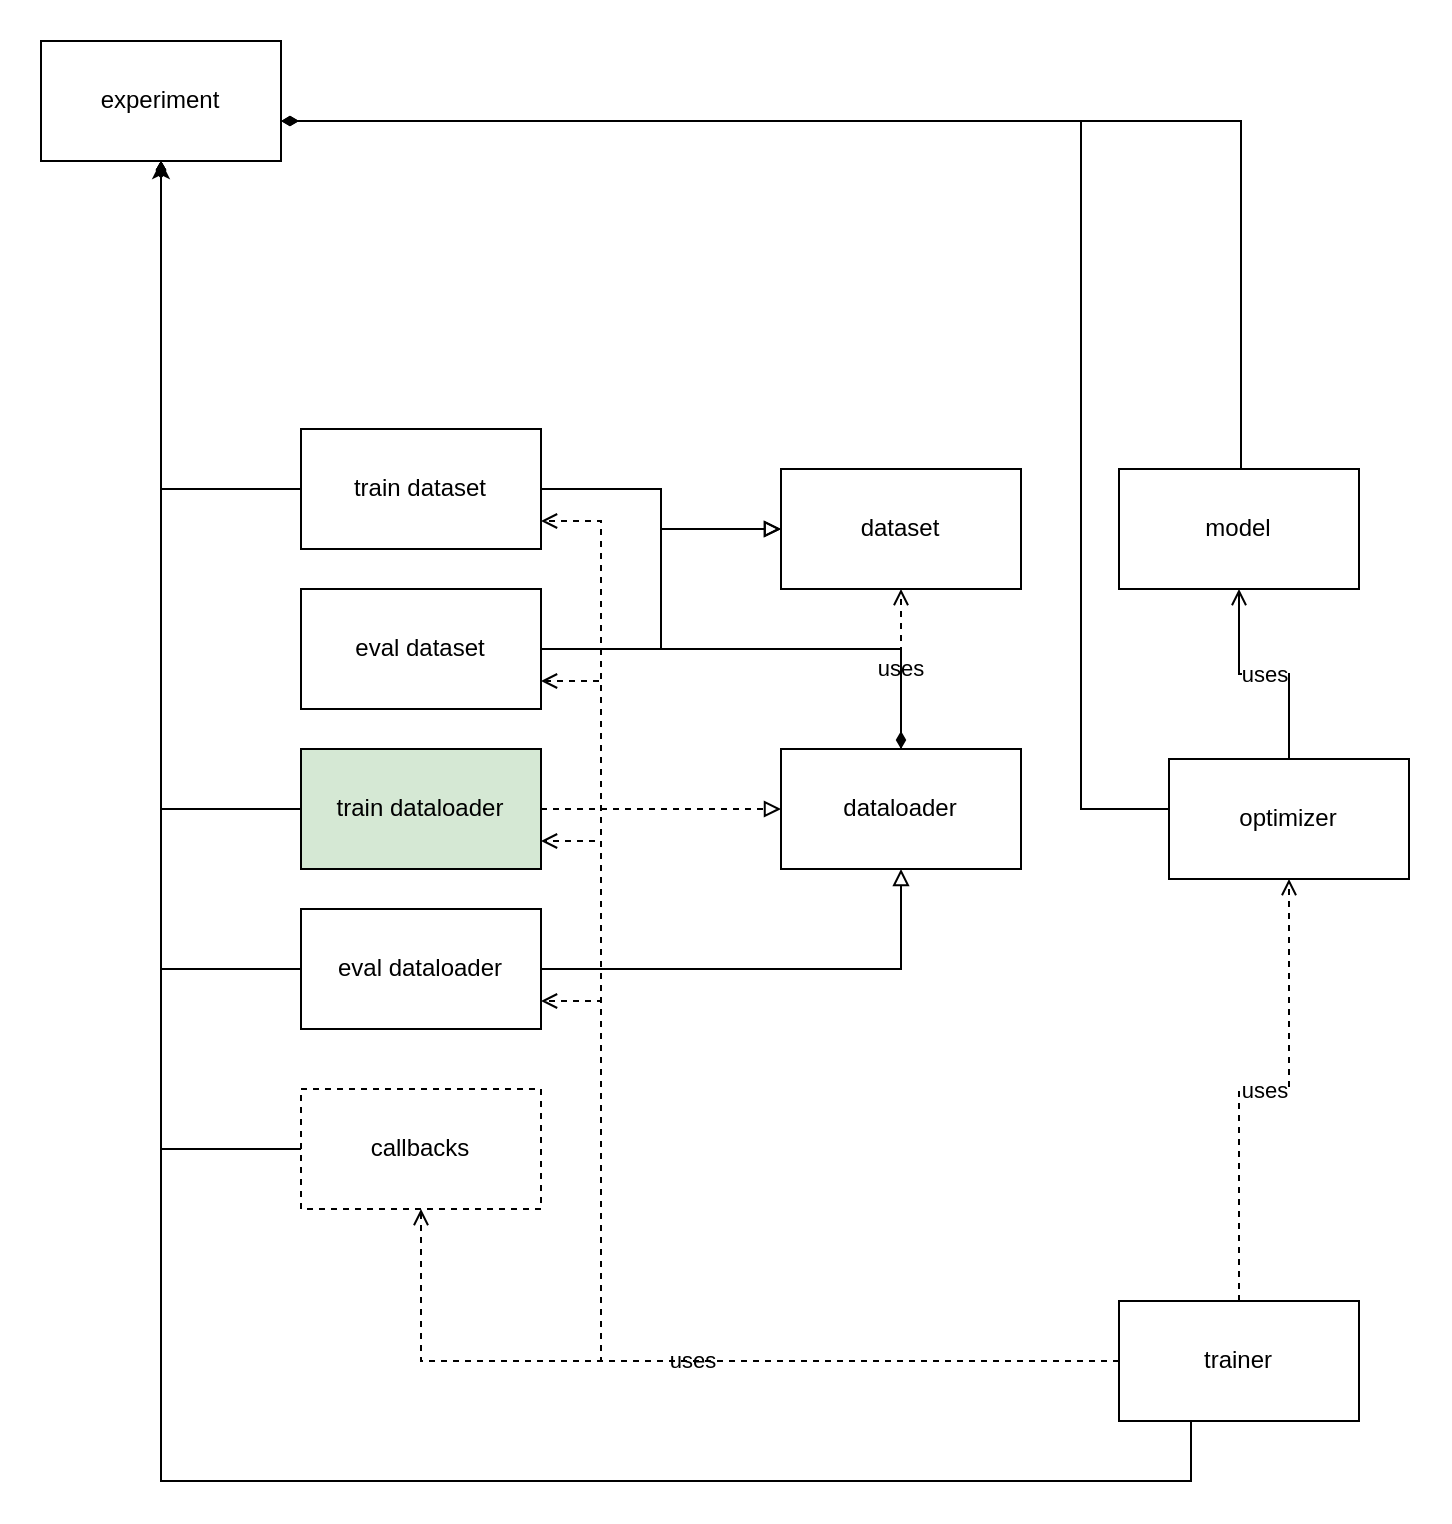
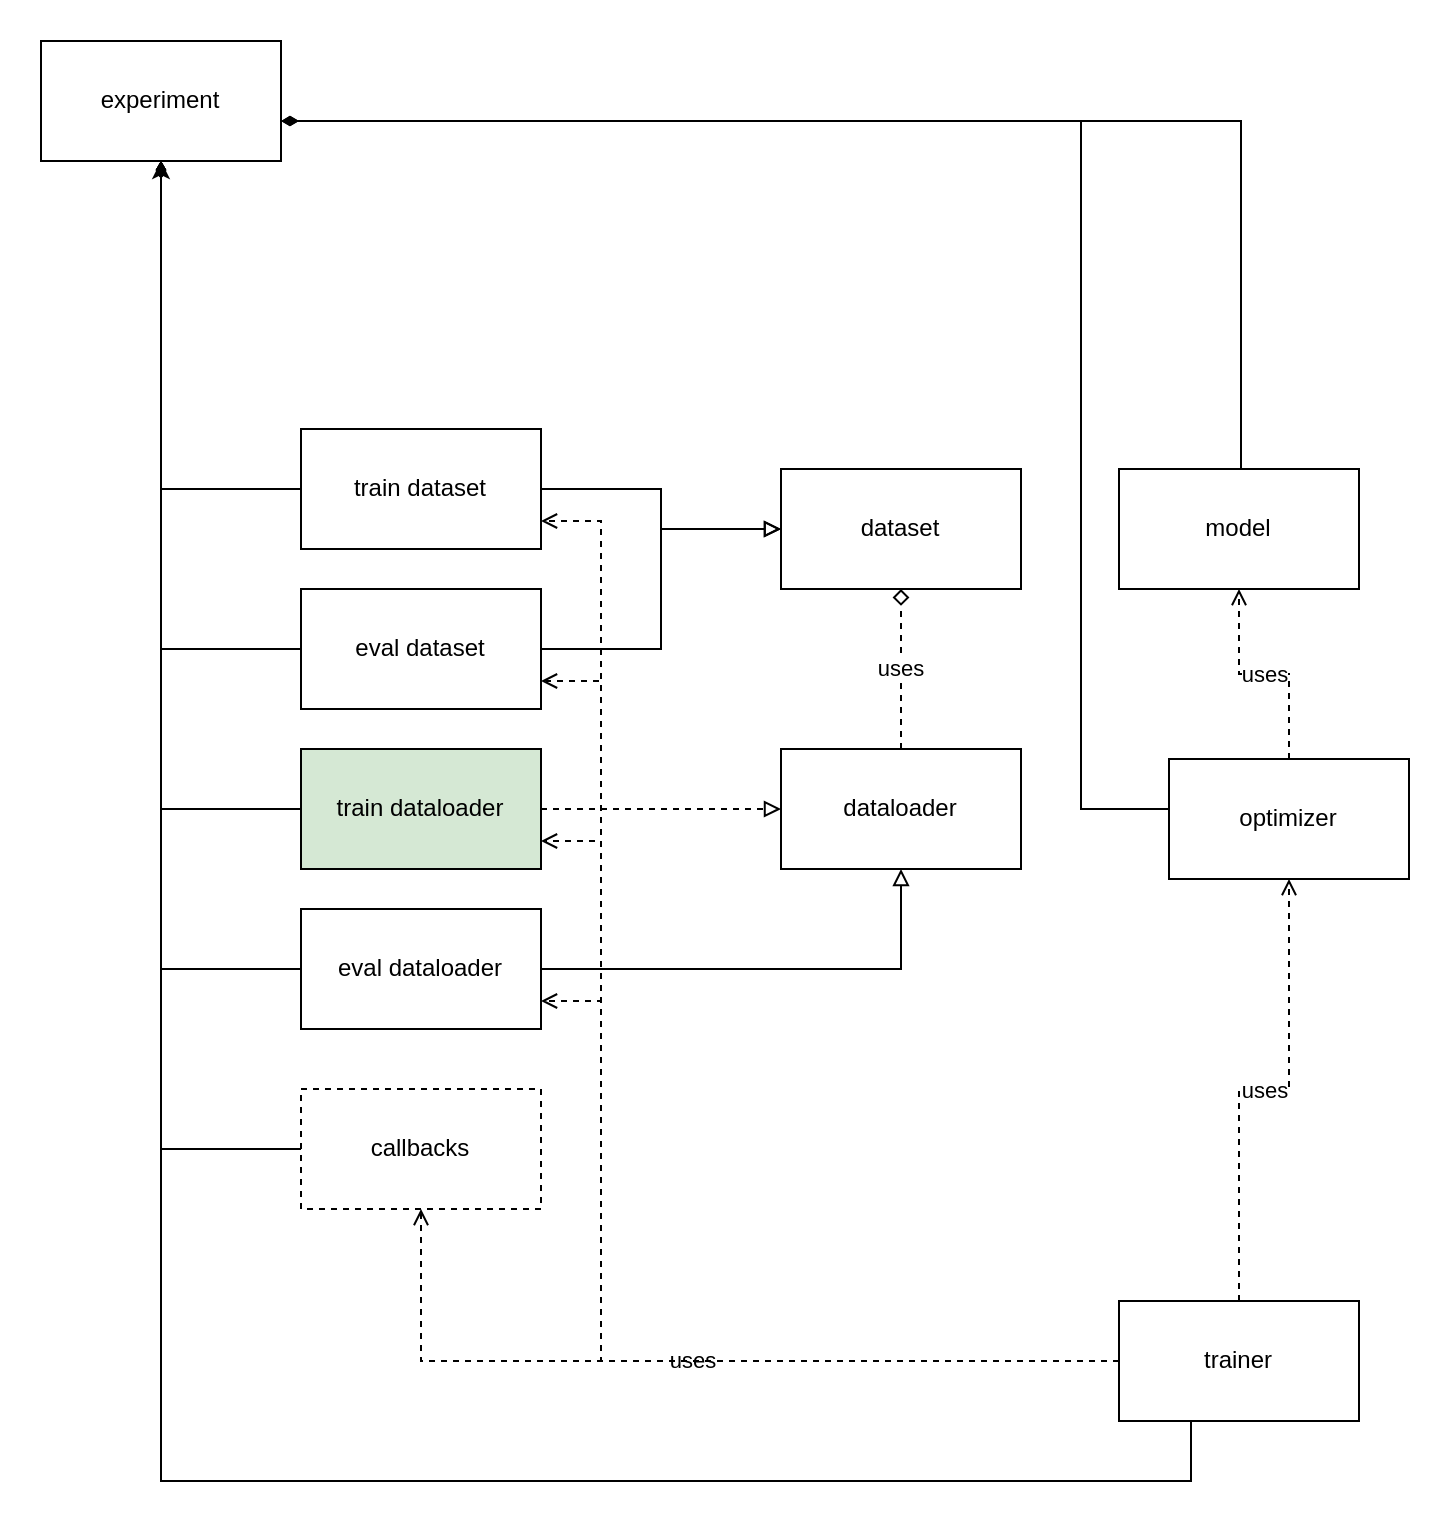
- <mxCell id="9" value="uses" style="edgeStyle=orthogonalEdgeStyle;rounded=0;orthogonalLoop=1;jettySize=auto;html=1;endArrow=open;endFill=0;dashed=1;" edge="1" parent="1" source="7" target="8"><mxGeometry relative="1" as="geometry"><mxPoint x="625" y="434" as="sourcePoint" /><mxPoint x="625" y="354" as="targetPoint" /></mxGeometry></mxCell>
+ <mxCell id="9" value="uses" style="edgeStyle=orthogonalEdgeStyle;rounded=0;orthogonalLoop=1;jettySize=auto;html=1;endArrow=diamond;endFill=0;dashed=1;" edge="1" parent="1" source="7" target="8"><mxGeometry relative="1" as="geometry"><mxPoint x="625" y="434" as="sourcePoint" /><mxPoint x="625" y="354" as="targetPoint" /></mxGeometry></mxCell>
- <mxCell id="14" style="edgeStyle=orthogonalEdgeStyle;rounded=0;orthogonalLoop=1;jettySize=auto;html=1;endArrow=diamondThin;endFill=1;" edge="1" parent="1" source="16" target="7"><mxGeometry relative="1" as="geometry" /></mxCell>
+ <mxCell id="14" style="edgeStyle=orthogonalEdgeStyle;rounded=0;orthogonalLoop=1;jettySize=auto;html=1;endArrow=diamondThin;endFill=1;" edge="1" parent="1" source="16" target="10"><mxGeometry relative="1" as="geometry" /></mxCell>
- <mxCell id="4" value="uses" style="edgeStyle=orthogonalEdgeStyle;rounded=0;orthogonalLoop=1;jettySize=auto;html=1;endArrow=open;endFill=0;dashed=0;" edge="1" parent="1" source="6" target="3"><mxGeometry relative="1" as="geometry" /></mxCell>
+ <mxCell id="4" value="uses" style="edgeStyle=orthogonalEdgeStyle;rounded=0;orthogonalLoop=1;jettySize=auto;html=1;endArrow=open;endFill=0;dashed=1;" edge="1" parent="1" source="6" target="3"><mxGeometry relative="1" as="geometry" /></mxCell>
